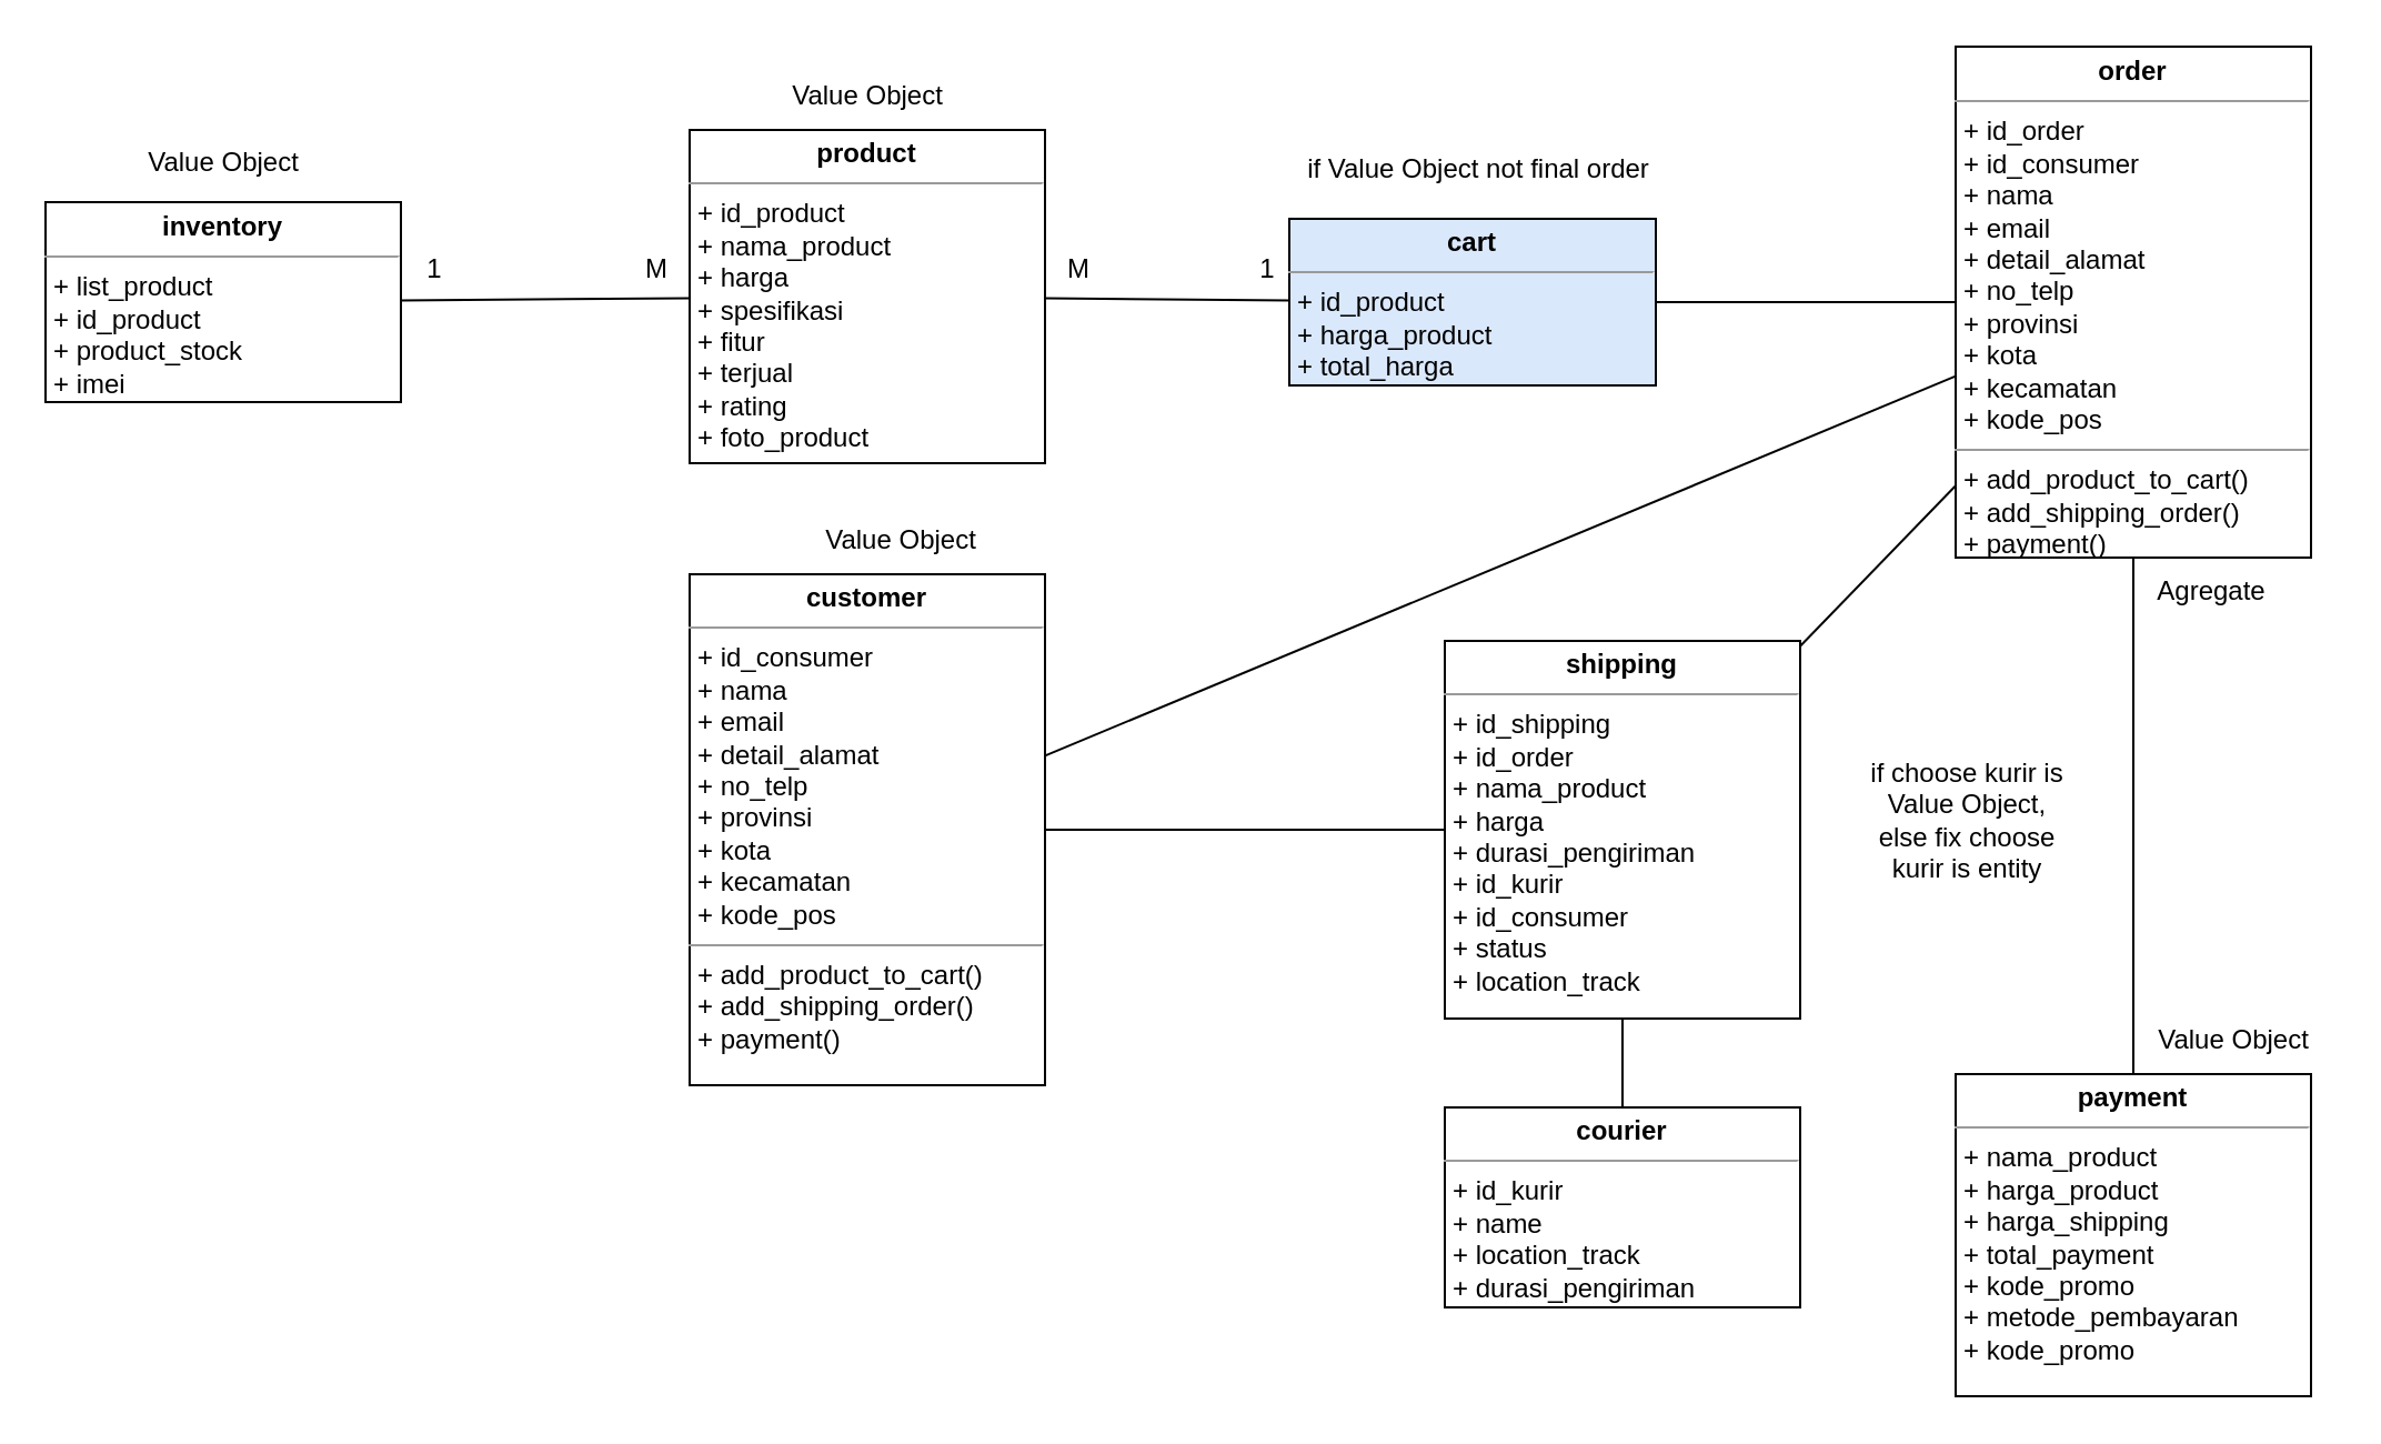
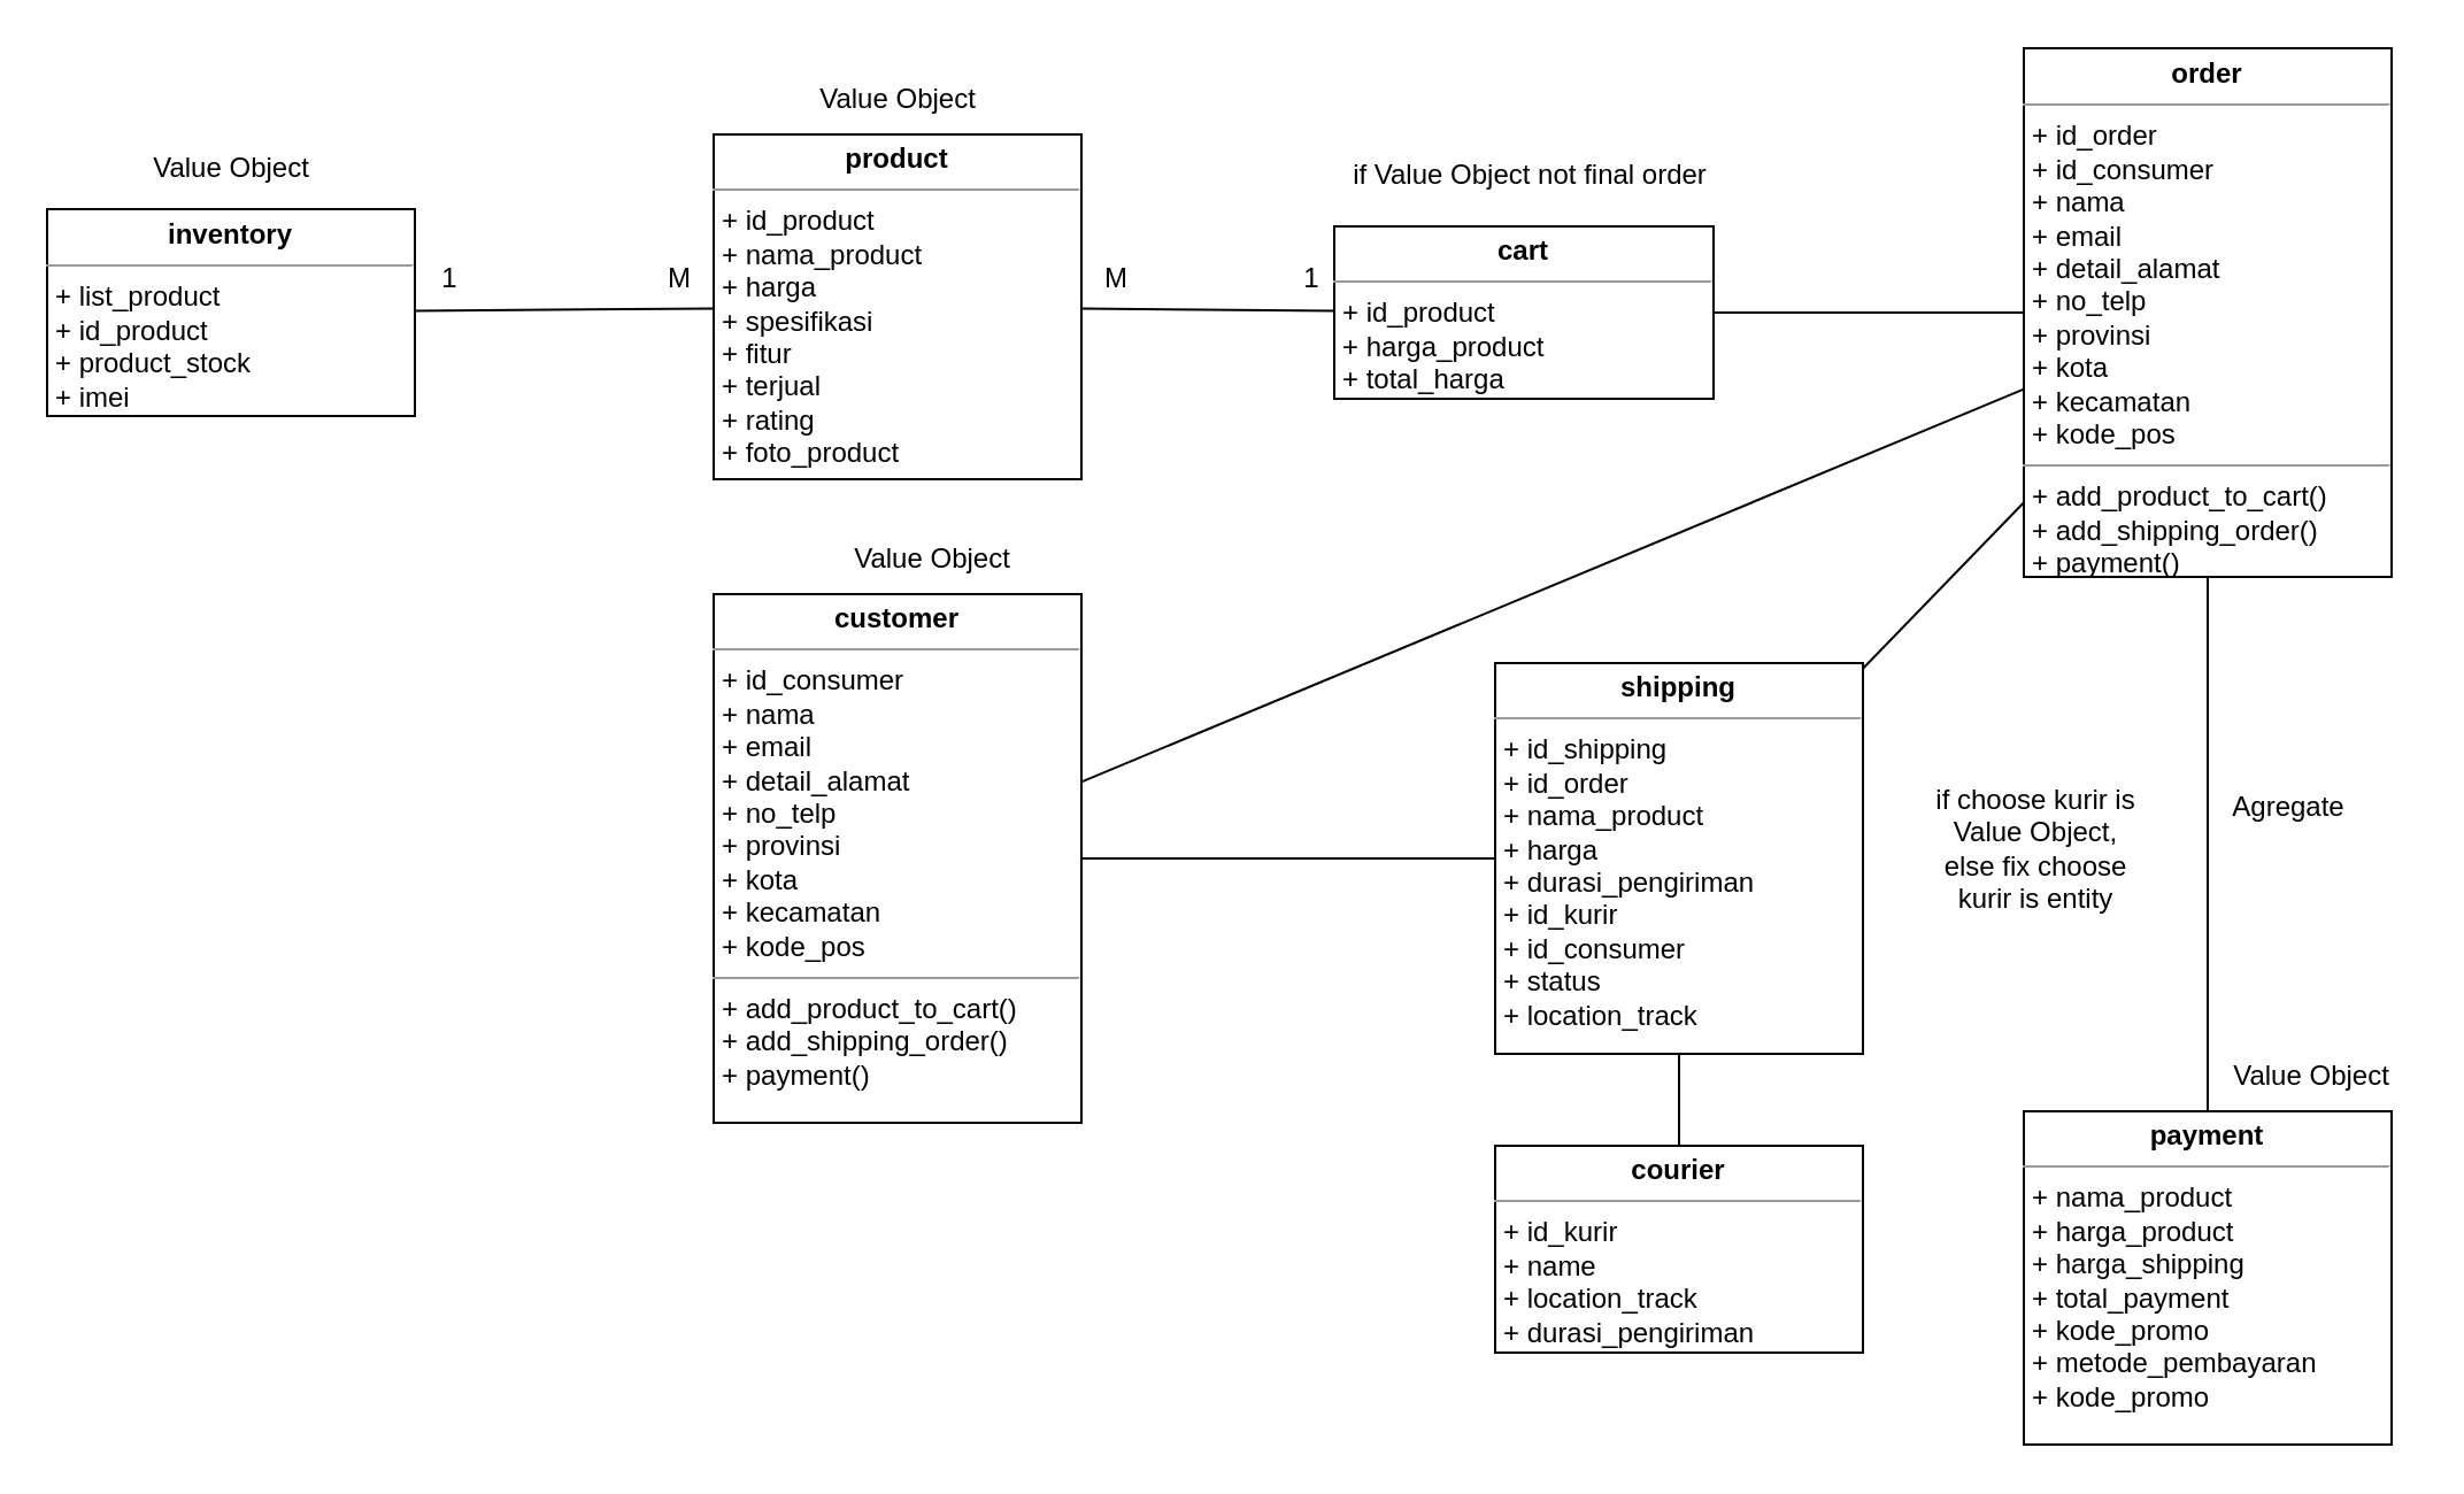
- <mxCell id="6" value="&lt;p style=&quot;margin:0px;margin-top:4px;text-align:center;&quot;&gt;&lt;b&gt;cart&lt;/b&gt;&lt;/p&gt;&lt;hr size=&quot;1&quot;&gt;&lt;p style=&quot;margin:0px;margin-left:4px;&quot;&gt;&lt;span style=&quot;background-color: initial;&quot;&gt;+ id_product&amp;nbsp;&lt;/span&gt;&lt;br&gt;&lt;/p&gt;&lt;p style=&quot;margin:0px;margin-left:4px;&quot;&gt;+ harga_product&lt;/p&gt;&lt;p style=&quot;margin:0px;margin-left:4px;&quot;&gt;+ total_harga&lt;/p&gt;" style="verticalAlign=top;align=left;overflow=fill;fontSize=12;fontFamily=Helvetica;html=1;whiteSpace=wrap;fillColor=#dae8fc;" parent="1" vertex="1"><mxGeometry x="580" y="98" width="165" height="75" as="geometry" /></mxCell>
+ <mxCell id="6" value="&lt;p style=&quot;margin:0px;margin-top:4px;text-align:center;&quot;&gt;&lt;b&gt;cart&lt;/b&gt;&lt;/p&gt;&lt;hr size=&quot;1&quot;&gt;&lt;p style=&quot;margin:0px;margin-left:4px;&quot;&gt;&lt;span style=&quot;background-color: initial;&quot;&gt;+ id_product&amp;nbsp;&lt;/span&gt;&lt;br&gt;&lt;/p&gt;&lt;p style=&quot;margin:0px;margin-left:4px;&quot;&gt;+ harga_product&lt;/p&gt;&lt;p style=&quot;margin:0px;margin-left:4px;&quot;&gt;+ total_harga&lt;/p&gt;" style="verticalAlign=top;align=left;overflow=fill;fontSize=12;fontFamily=Helvetica;html=1;whiteSpace=wrap;" parent="1" vertex="1"><mxGeometry x="580" y="98" width="165" height="75" as="geometry" /></mxCell>
- <mxCell id="26" value="Agregate" style="text;html=1;align=center;verticalAlign=middle;resizable=0;points=[];autosize=1;strokeColor=none;fillColor=none;" parent="1" vertex="1"><mxGeometry x="960" y="250.5" width="70" height="30" as="geometry" /></mxCell>
+ <mxCell id="26" value="Agregate" style="text;html=1;align=center;verticalAlign=middle;resizable=0;points=[];autosize=1;strokeColor=none;fillColor=none;" parent="1" vertex="1"><mxGeometry x="960" y="335.5" width="70" height="30" as="geometry" /></mxCell>
